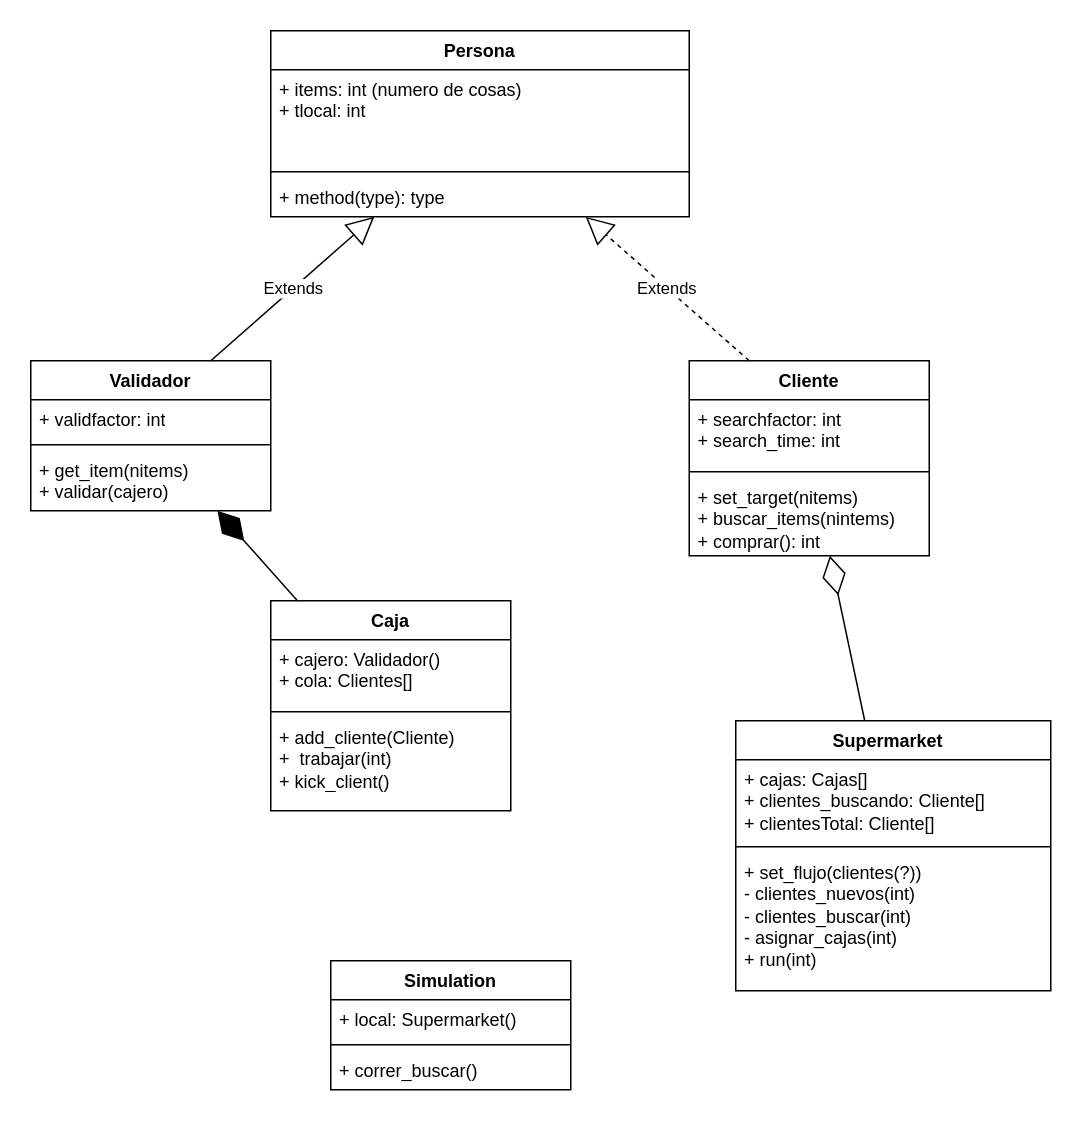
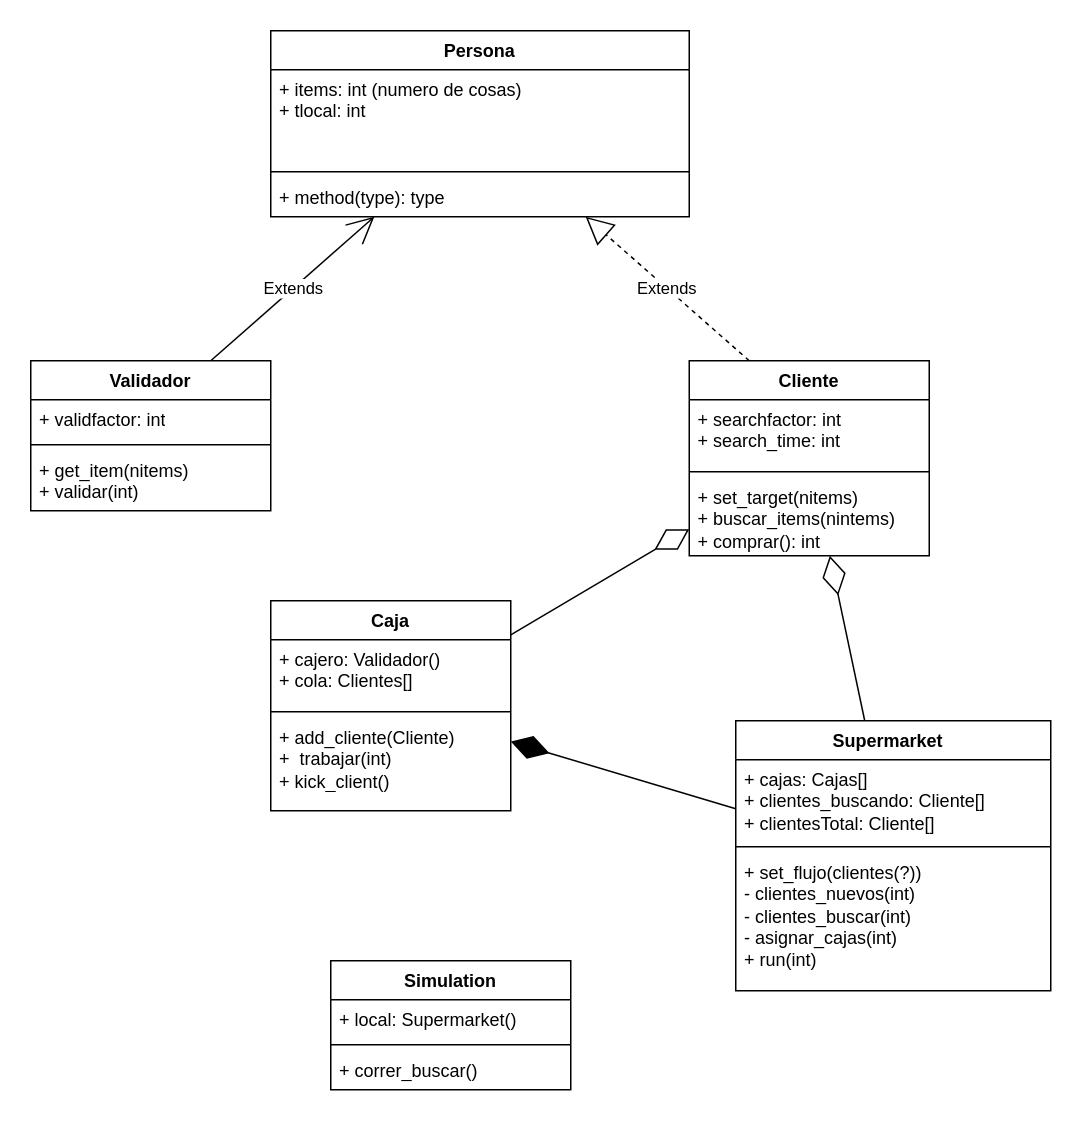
- <mxCell id="10" value="Extends" style="endArrow=block;endSize=16;endFill=0;html=1;rounded=0;exitX=0.75;exitY=0;exitDx=0;exitDy=0;" edge="1" parent="1" source="6" target="2"><mxGeometry width="160" relative="1" as="geometry"><mxPoint x="160" y="240" as="sourcePoint" /><mxPoint x="320" y="240" as="targetPoint" /></mxGeometry></mxCell>
+ <mxCell id="10" value="Extends" style="endArrow=open;endSize=16;endFill=0;html=1;rounded=0;exitX=0.75;exitY=0;exitDx=0;exitDy=0;" edge="1" parent="1" source="6" target="2"><mxGeometry width="160" relative="1" as="geometry"><mxPoint x="160" y="240" as="sourcePoint" /><mxPoint x="320" y="240" as="targetPoint" /></mxGeometry></mxCell>
- <mxCell id="9" value="+ get_item(nitems)&lt;br&gt;+ validar(cajero)" style="text;strokeColor=none;fillColor=none;align=left;verticalAlign=top;spacingLeft=4;spacingRight=4;overflow=hidden;rotatable=0;points=[[0,0.5],[1,0.5]];portConstraint=eastwest;whiteSpace=wrap;html=1;" parent="6" vertex="1"><mxGeometry y="60" width="160" height="40" as="geometry" /></mxCell>
+ <mxCell id="9" value="+ get_item(nitems)&lt;br&gt;+ validar(int)" style="text;strokeColor=none;fillColor=none;align=left;verticalAlign=top;spacingLeft=4;spacingRight=4;overflow=hidden;rotatable=0;points=[[0,0.5],[1,0.5]];portConstraint=eastwest;whiteSpace=wrap;html=1;" parent="6" vertex="1"><mxGeometry y="60" width="160" height="40" as="geometry" /></mxCell>
- <mxCell id="20" value="" style="endArrow=diamondThin;endFill=1;endSize=24;html=1;rounded=0;" edge="1" parent="1" source="16" target="6"><mxGeometry width="160" relative="1" as="geometry"><mxPoint x="360" y="360" as="sourcePoint" /><mxPoint x="520" y="360" as="targetPoint" /></mxGeometry></mxCell>
+ <mxCell id="21" value="" style="endArrow=diamondThin;endFill=0;endSize=24;html=1;rounded=0;" edge="1" parent="1" source="16" target="11"><mxGeometry width="160" relative="1" as="geometry"><mxPoint x="360" y="360" as="sourcePoint" /><mxPoint x="520" y="360" as="targetPoint" /></mxGeometry></mxCell>
+ <mxCell id="27" value="" style="endArrow=diamondThin;endFill=1;endSize=24;html=1;rounded=0;" edge="1" parent="1" source="22" target="16"><mxGeometry width="160" relative="1" as="geometry"><mxPoint x="360" y="440" as="sourcePoint" /><mxPoint x="520" y="440" as="targetPoint" /></mxGeometry></mxCell>
